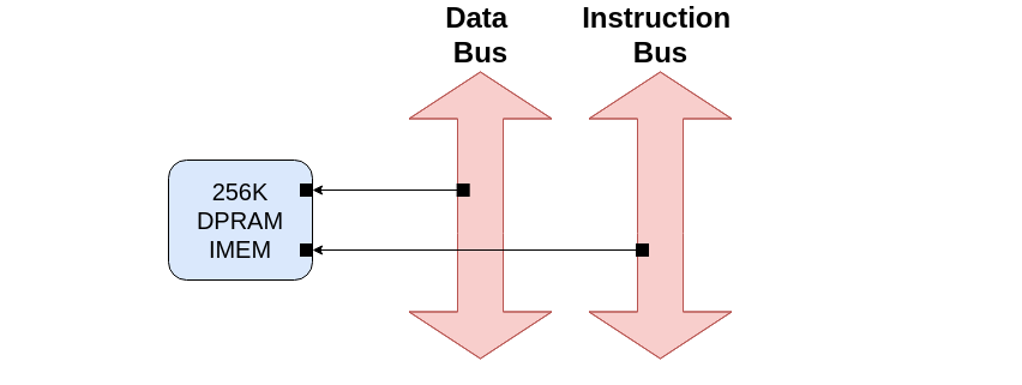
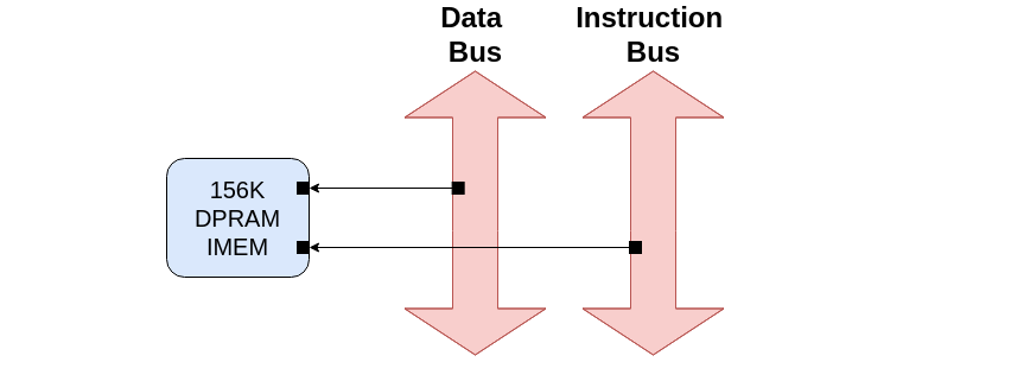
- <mxCell id="5" value="256K&lt;br&gt;DPRAM&lt;br&gt;IMEM" style="rounded=1;whiteSpace=wrap;html=1;fontSize=20;fillColor=#DAE8FC;" parent="1" vertex="1"><mxGeometry x="140" y="94" width="120" height="100" as="geometry" /></mxCell>
+ <mxCell id="5" value="156K&lt;br&gt;DPRAM&lt;br&gt;IMEM" style="rounded=1;whiteSpace=wrap;html=1;fontSize=20;fillColor=#DAE8FC;" parent="1" vertex="1"><mxGeometry x="140" y="94" width="120" height="100" as="geometry" /></mxCell>
